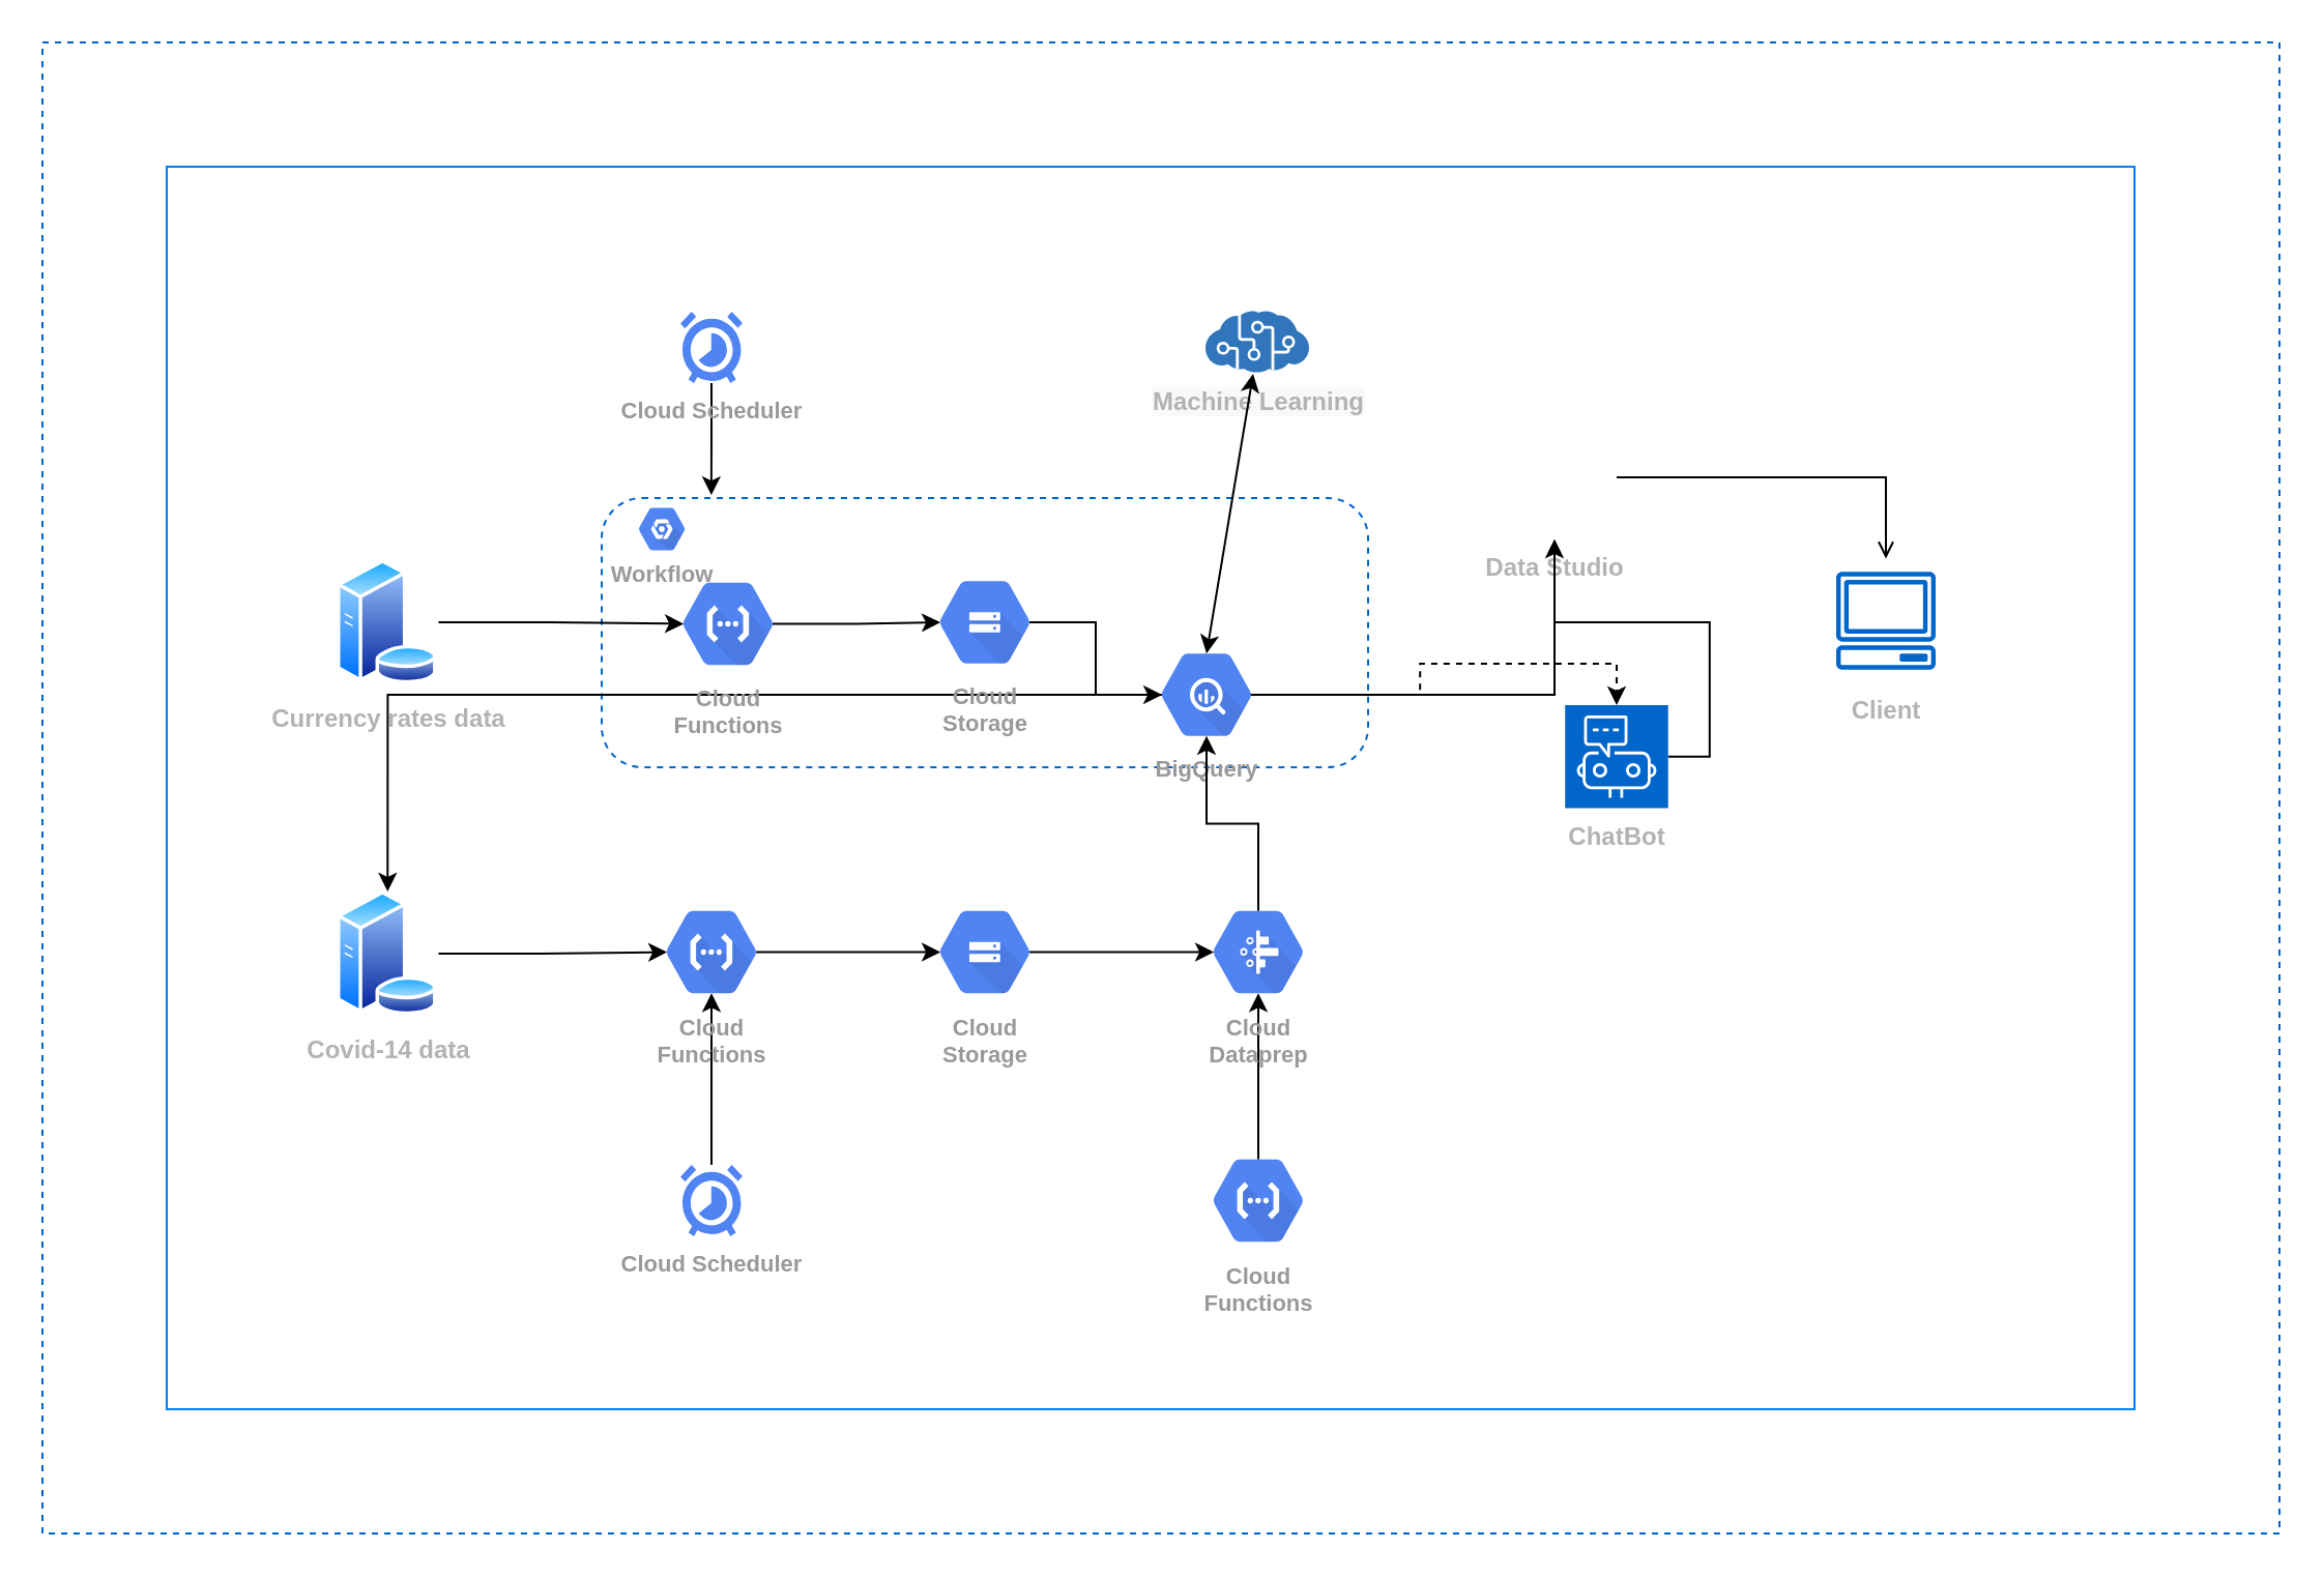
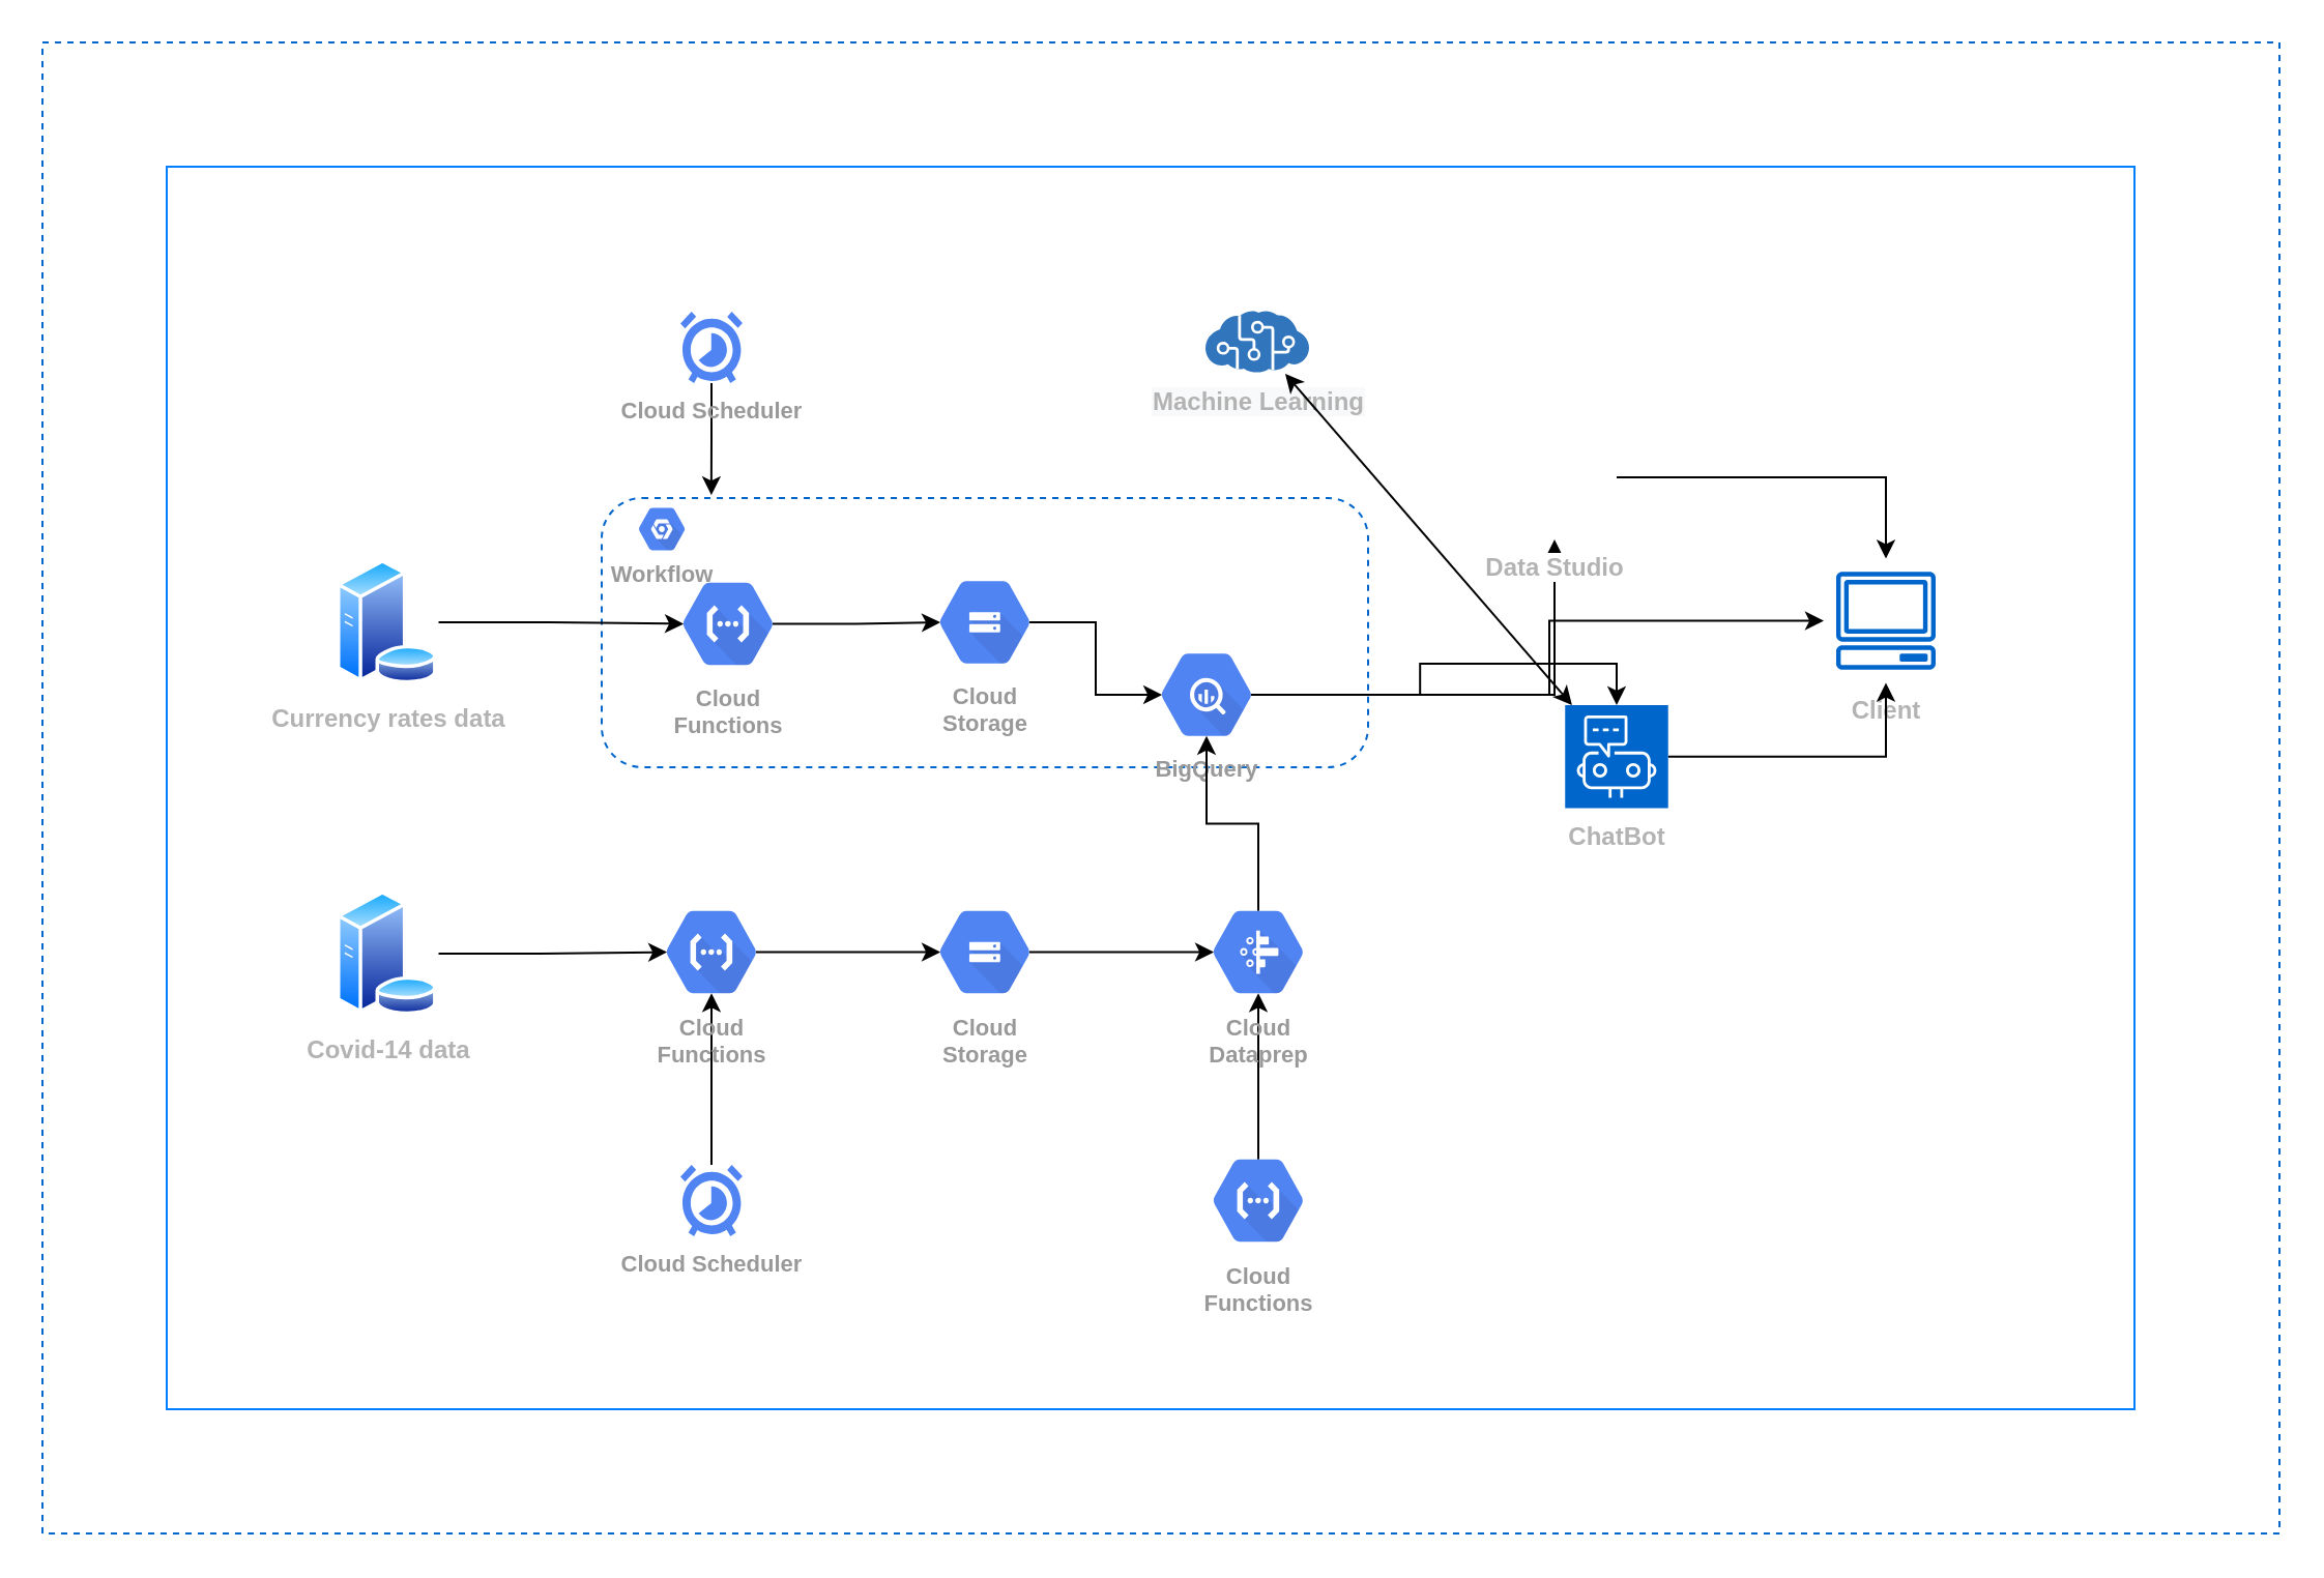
- <mxCell id="36" value="" style="endArrow=classic;startArrow=classic;html=1;fontColor=#007FFF;entryX=0.5;entryY=0.16;entryDx=0;entryDy=0;entryPerimeter=0;" edge="1" parent="1" source="19" target="14"><mxGeometry width="50" height="50" relative="1" as="geometry"><mxPoint x="560" y="410" as="sourcePoint" /><mxPoint x="610" y="360" as="targetPoint" /></mxGeometry></mxCell>
+ <mxCell id="36" value="" style="endArrow=classic;startArrow=classic;html=1;fontColor=#007FFF;" edge="1" parent="1" source="19" target="34"><mxGeometry width="50" height="50" relative="1" as="geometry"><mxPoint x="560" y="410" as="sourcePoint" /><mxPoint x="610" y="360" as="targetPoint" /></mxGeometry></mxCell>
- <mxCell id="30" style="edgeStyle=orthogonalEdgeStyle;rounded=0;orthogonalLoop=1;jettySize=auto;html=1;exitX=1;exitY=0.5;exitDx=0;exitDy=0;fontColor=#007FFF;endArrow=open;" edge="1" parent="1" source="31" target="32"><mxGeometry relative="1" as="geometry" /></mxCell>
+ <mxCell id="30" style="edgeStyle=orthogonalEdgeStyle;rounded=0;orthogonalLoop=1;jettySize=auto;html=1;exitX=1;exitY=0.5;exitDx=0;exitDy=0;fontColor=#007FFF;" edge="1" parent="1" source="31" target="32"><mxGeometry relative="1" as="geometry" /></mxCell>
- <mxCell id="12" style="edgeStyle=orthogonalEdgeStyle;rounded=0;orthogonalLoop=1;jettySize=auto;html=1;exitX=0.825;exitY=0.5;exitDx=0;exitDy=0;exitPerimeter=0;entryX=0.5;entryY=0;entryDx=0;entryDy=0;entryPerimeter=0;fontColor=#007FFF;dashed=1;" edge="1" parent="1" source="14" target="34"><mxGeometry relative="1" as="geometry" /></mxCell>
+ <mxCell id="12" style="edgeStyle=orthogonalEdgeStyle;rounded=0;orthogonalLoop=1;jettySize=auto;html=1;exitX=0.825;exitY=0.5;exitDx=0;exitDy=0;exitPerimeter=0;entryX=0.5;entryY=0;entryDx=0;entryDy=0;entryPerimeter=0;fontColor=#007FFF;" edge="1" parent="1" source="14" target="34"><mxGeometry relative="1" as="geometry" /></mxCell>
- <mxCell id="33" style="edgeStyle=orthogonalEdgeStyle;rounded=0;orthogonalLoop=1;jettySize=auto;html=1;exitX=1;exitY=0.5;exitDx=0;exitDy=0;exitPerimeter=0;fontColor=#007FFF;" edge="1" parent="1" source="34" target="31"><mxGeometry relative="1" as="geometry" /></mxCell>
+ <mxCell id="33" style="edgeStyle=orthogonalEdgeStyle;rounded=0;orthogonalLoop=1;jettySize=auto;html=1;exitX=1;exitY=0.5;exitDx=0;exitDy=0;exitPerimeter=0;fontColor=#007FFF;" edge="1" parent="1" source="34" target="32"><mxGeometry relative="1" as="geometry" /></mxCell>
- <mxCell id="13" style="edgeStyle=orthogonalEdgeStyle;rounded=0;orthogonalLoop=1;jettySize=auto;html=1;exitX=0.825;exitY=0.5;exitDx=0;exitDy=0;exitPerimeter=0;fontColor=#007FFF;" edge="1" parent="1" source="14" target="8"><mxGeometry relative="1" as="geometry" /></mxCell>
+ <mxCell id="13" style="edgeStyle=orthogonalEdgeStyle;rounded=0;orthogonalLoop=1;jettySize=auto;html=1;exitX=0.825;exitY=0.5;exitDx=0;exitDy=0;exitPerimeter=0;fontColor=#007FFF;" edge="1" parent="1" source="14" target="32"><mxGeometry relative="1" as="geometry" /></mxCell>
